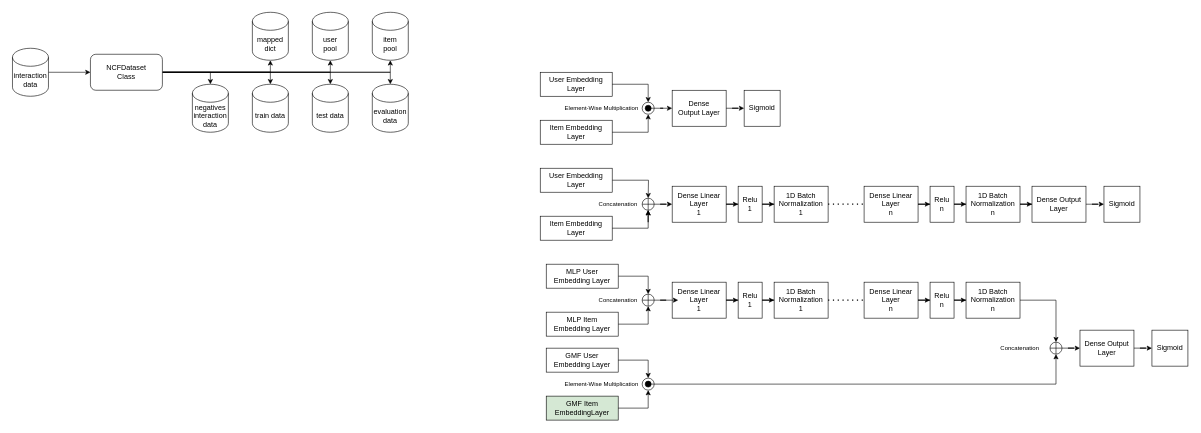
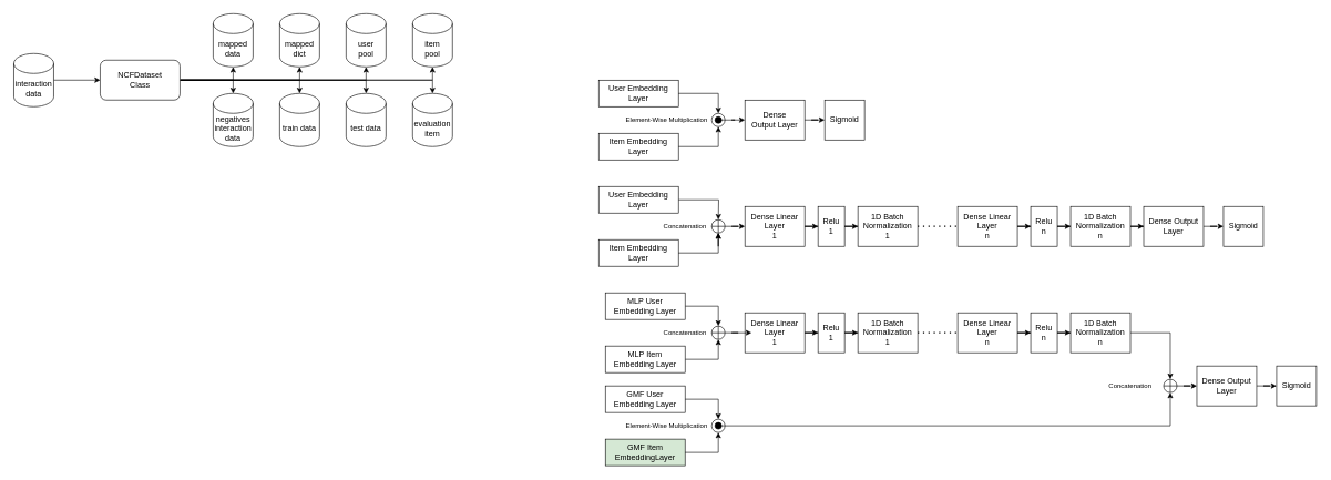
+ <mxCell id="15" value="mapped&lt;br&gt;data" style="shape=cylinder3;whiteSpace=wrap;html=1;boundedLbl=1;backgroundOutline=1;size=15;" vertex="1" parent="1"><mxGeometry x="320" y="20" width="60" height="80" as="geometry" /></mxCell>
+ <mxCell id="2" style="edgeStyle=orthogonalEdgeStyle;rounded=0;orthogonalLoop=1;jettySize=auto;html=1;entryX=0.5;entryY=1;entryDx=0;entryDy=0;entryPerimeter=0;" edge="1" parent="1" source="10" target="15"><mxGeometry relative="1" as="geometry" /></mxCell>
- <mxCell id="14" value="evaluation&lt;br&gt;data" style="shape=cylinder3;whiteSpace=wrap;html=1;boundedLbl=1;backgroundOutline=1;size=15;" vertex="1" parent="1"><mxGeometry x="620" y="140" width="60" height="80" as="geometry" /></mxCell>
+ <mxCell id="14" value="evaluation&lt;br&gt;item" style="shape=cylinder3;whiteSpace=wrap;html=1;boundedLbl=1;backgroundOutline=1;size=15;" vertex="1" parent="1"><mxGeometry x="620" y="140" width="60" height="80" as="geometry" /></mxCell>
